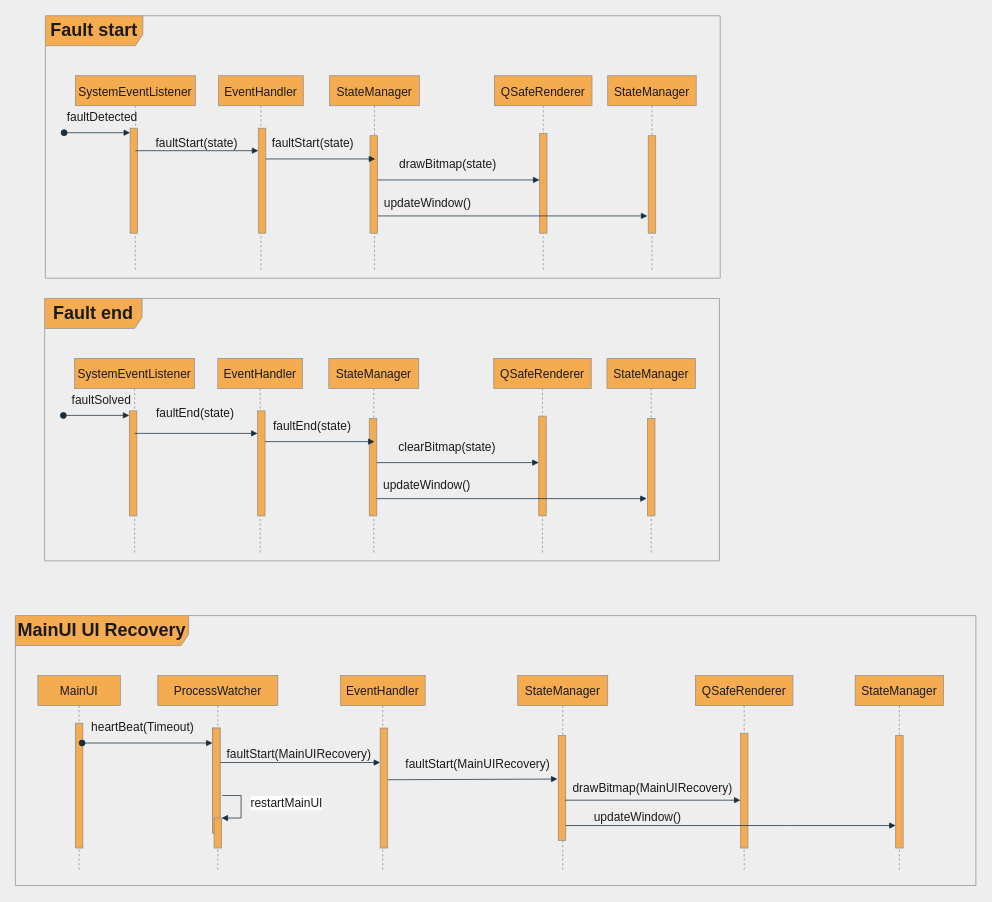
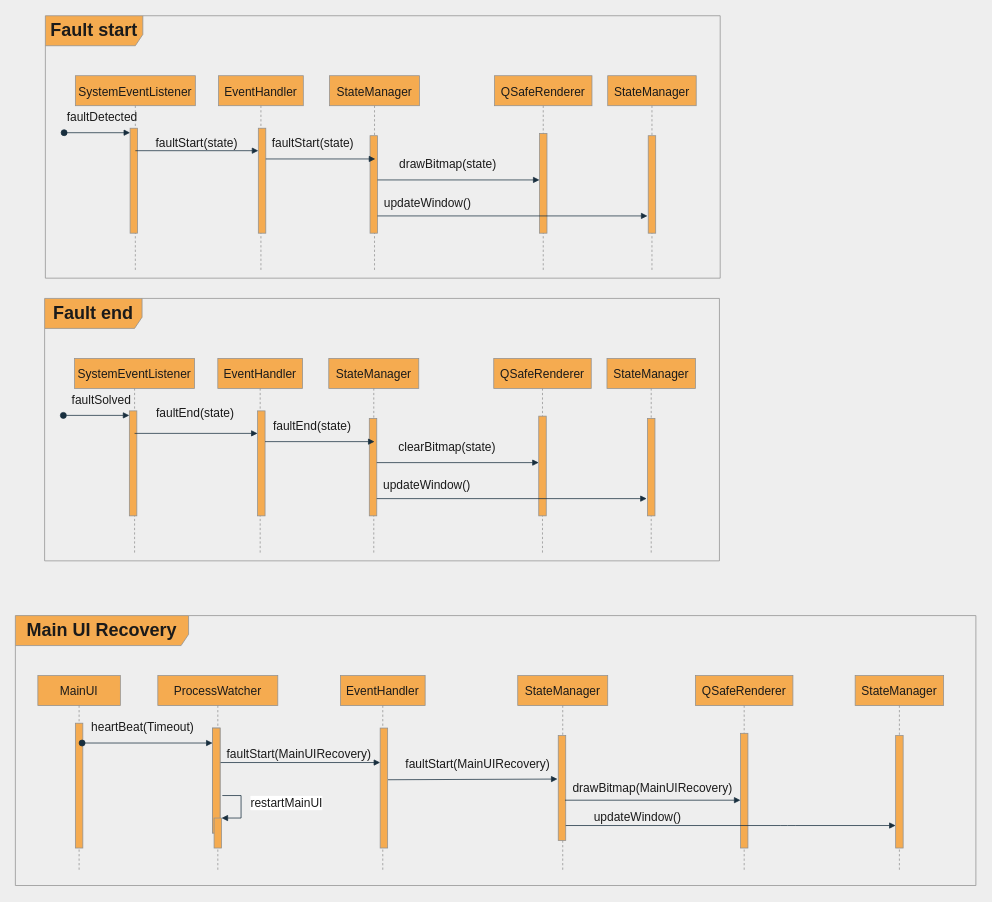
- <mxCell id="37" value="MainUI UI Recovery" style="shape=umlFrame;whiteSpace=wrap;html=1;strokeColor=#909090;fillColor=#F5AB50;labelBackgroundColor=none;fontColor=#1A1A1A;fontSize=24;width=231;height=40;fontStyle=1" vertex="1" parent="36"><mxGeometry width="1281" height="360" as="geometry" /></mxCell>
+ <mxCell id="37" value="Main UI Recovery" style="shape=umlFrame;whiteSpace=wrap;html=1;strokeColor=#909090;fillColor=#F5AB50;labelBackgroundColor=none;fontColor=#1A1A1A;fontSize=24;width=231;height=40;fontStyle=1" vertex="1" parent="36"><mxGeometry width="1281" height="360" as="geometry" /></mxCell>
